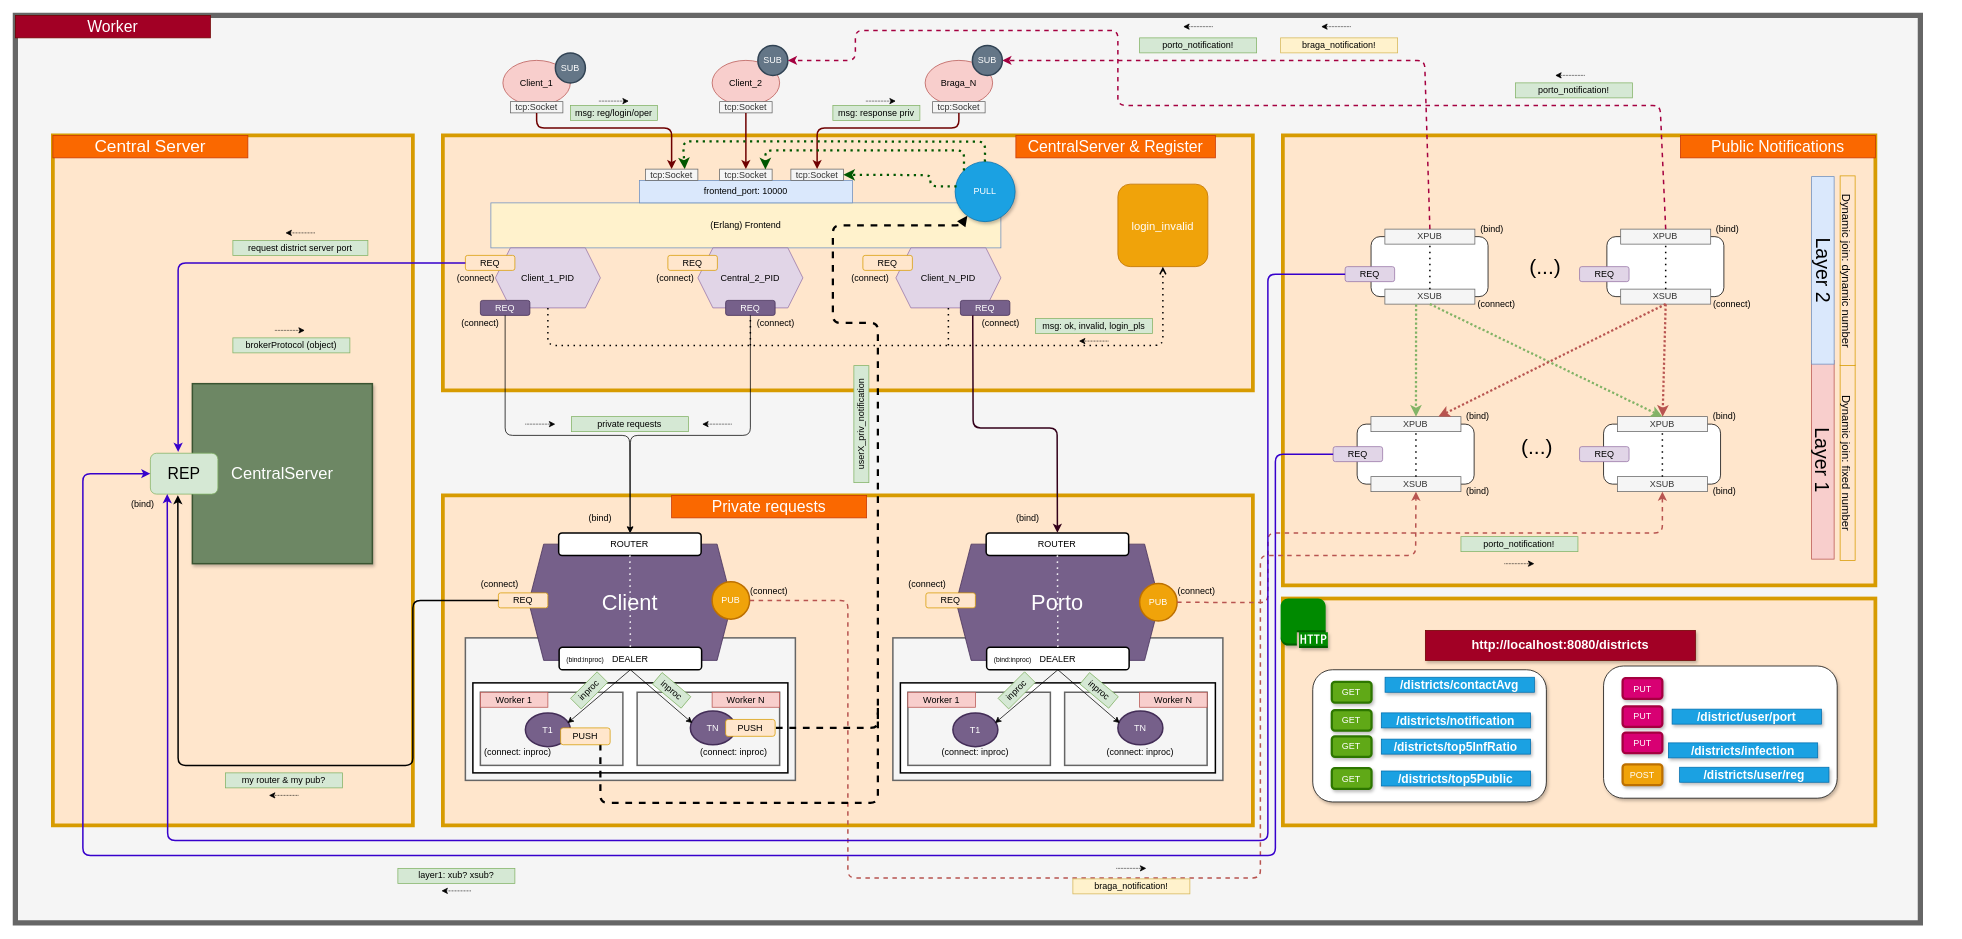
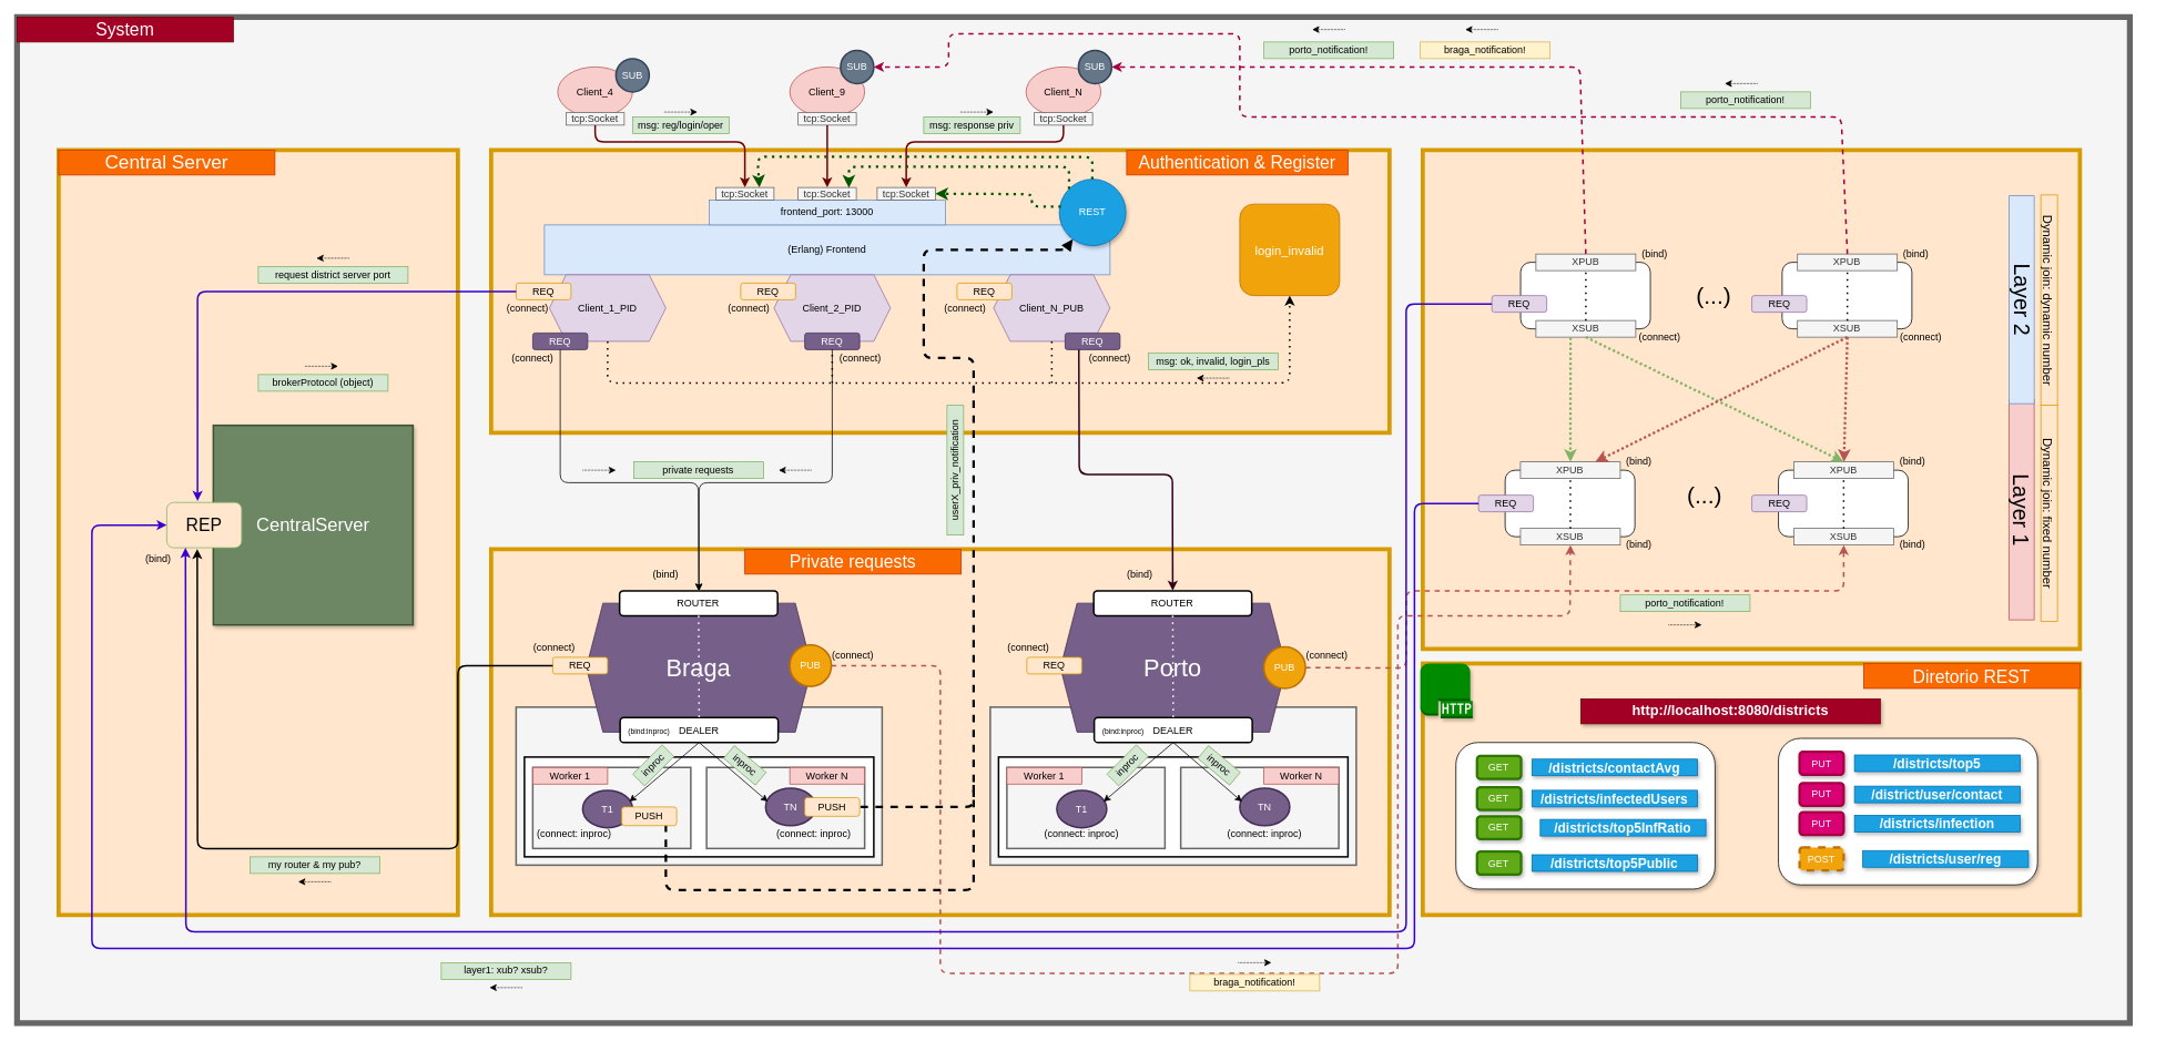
- <mxCell id="167" value="&lt;span style=&quot;font-size: 21px&quot;&gt;Worker&lt;/span&gt;" style="text;html=1;align=center;verticalAlign=middle;whiteSpace=wrap;rounded=0;fillColor=#a20025;strokeColor=#6F0000;fontColor=#ffffff;" parent="1" vertex="1"><mxGeometry x="20" y="20" width="260" height="30" as="geometry" /></mxCell>
+ <mxCell id="167" value="&lt;span style=&quot;font-size: 21px&quot;&gt;System&lt;/span&gt;" style="text;html=1;align=center;verticalAlign=middle;whiteSpace=wrap;rounded=0;fillColor=#a20025;strokeColor=#6F0000;fontColor=#ffffff;" parent="1" vertex="1"><mxGeometry x="20" y="20" width="260" height="30" as="geometry" /></mxCell>
- <mxCell id="27" value="Client_1" style="ellipse;whiteSpace=wrap;html=1;fillColor=#f8cecc;strokeColor=#b85450;" parent="1" vertex="1"><mxGeometry x="670" y="80" width="90" height="60" as="geometry" /></mxCell>
+ <mxCell id="27" value="Client_4" style="ellipse;whiteSpace=wrap;html=1;fillColor=#f8cecc;strokeColor=#b85450;" parent="1" vertex="1"><mxGeometry x="670" y="80" width="90" height="60" as="geometry" /></mxCell>
- <mxCell id="11" value="Client_2" style="ellipse;whiteSpace=wrap;html=1;fillColor=#f8cecc;strokeColor=#b85450;" parent="1" vertex="1"><mxGeometry x="949" y="80" width="90" height="60" as="geometry" /></mxCell>
+ <mxCell id="11" value="Client_9" style="ellipse;whiteSpace=wrap;html=1;fillColor=#f8cecc;strokeColor=#b85450;" parent="1" vertex="1"><mxGeometry x="949" y="80" width="90" height="60" as="geometry" /></mxCell>
- <mxCell id="25" value="Braga_N" style="ellipse;whiteSpace=wrap;html=1;fillColor=#f8cecc;strokeColor=#b85450;" parent="1" vertex="1"><mxGeometry x="1233" y="80" width="90" height="60" as="geometry" /></mxCell>
+ <mxCell id="25" value="Client_N" style="ellipse;whiteSpace=wrap;html=1;fillColor=#f8cecc;strokeColor=#b85450;" parent="1" vertex="1"><mxGeometry x="1233" y="80" width="90" height="60" as="geometry" /></mxCell>
- <mxCell id="147" value="&lt;font style=&quot;font-size: 21px&quot;&gt;CentralServer &amp;amp; Register&lt;/font&gt;" style="text;html=1;align=center;verticalAlign=middle;whiteSpace=wrap;rounded=0;fillColor=#fa6800;strokeColor=#C73500;fontColor=#ffffff;" parent="1" vertex="1"><mxGeometry x="1354" y="180" width="266" height="30" as="geometry" /></mxCell>
+ <mxCell id="147" value="&lt;font style=&quot;font-size: 21px&quot;&gt;Authentication &amp;amp; Register&lt;/font&gt;" style="text;html=1;align=center;verticalAlign=middle;whiteSpace=wrap;rounded=0;fillColor=#fa6800;strokeColor=#C73500;fontColor=#ffffff;" parent="1" vertex="1"><mxGeometry x="1354" y="180" width="266" height="30" as="geometry" /></mxCell>
- <mxCell id="148" value="&lt;font style=&quot;font-size: 21px&quot;&gt;Public Notifications&lt;/font&gt;" style="text;html=1;align=center;verticalAlign=middle;whiteSpace=wrap;rounded=0;fillColor=#fa6800;strokeColor=#C73500;fontColor=#ffffff;" parent="1" vertex="1"><mxGeometry x="2240" y="180" width="260" height="30" as="geometry" /></mxCell>
- <mxCell id="12" value="frontend_port: 10000" style="rounded=0;whiteSpace=wrap;html=1;fillColor=#dae8fc;strokeColor=#6c8ebf;" parent="1" vertex="1"><mxGeometry x="852" y="240" width="284" height="30" as="geometry" /></mxCell>
+ <mxCell id="12" value="frontend_port: 13000" style="rounded=0;whiteSpace=wrap;html=1;fillColor=#dae8fc;strokeColor=#6c8ebf;" parent="1" vertex="1"><mxGeometry x="852" y="240" width="284" height="30" as="geometry" /></mxCell>
- <mxCell id="176" value="PULL" style="ellipse;whiteSpace=wrap;html=1;aspect=fixed;rounded=0;shadow=1;glass=0;fillColor=#1ba1e2;strokeColor=#006EAF;fontColor=#ffffff;" vertex="1" parent="1"><mxGeometry x="1273" y="215" width="80" height="80" as="geometry" /></mxCell>
+ <mxCell id="176" value="REST" style="ellipse;whiteSpace=wrap;html=1;aspect=fixed;rounded=0;shadow=1;glass=0;fillColor=#1ba1e2;strokeColor=#006EAF;fontColor=#ffffff;" vertex="1" parent="1"><mxGeometry x="1273" y="215" width="80" height="80" as="geometry" /></mxCell>
- <mxCell id="10" value="(Erlang) Frontend" style="rounded=0;whiteSpace=wrap;html=1;fillColor=#fff2cc;strokeColor=#6c8ebf;" parent="1" vertex="1"><mxGeometry x="654" y="270" width="680" height="60" as="geometry" /></mxCell>
+ <mxCell id="10" value="(Erlang) Frontend" style="rounded=0;whiteSpace=wrap;html=1;fillColor=#dae8fc;strokeColor=#6c8ebf;" parent="1" vertex="1"><mxGeometry x="654" y="270" width="680" height="60" as="geometry" /></mxCell>
- <mxCell id="36" value="" style="endArrow=open;dashed=1;html=1;dashPattern=1 3;strokeWidth=2;exitX=0.5;exitY=1;exitDx=0;exitDy=0;entryX=0.5;entryY=1;entryDx=0;entryDy=0;startArrow=none;startFill=0;endFill=1;" parent="1" source="14" target="35" edge="1"><mxGeometry width="50" height="50" relative="1" as="geometry"><mxPoint x="1010" y="200" as="sourcePoint" /><mxPoint x="1060" y="150" as="targetPoint" /><Array as="points"><mxPoint x="730" y="460" /><mxPoint x="1550" y="460" /></Array></mxGeometry></mxCell>
+ <mxCell id="36" value="" style="endArrow=classic;dashed=1;html=1;dashPattern=1 3;strokeWidth=2;exitX=0.5;exitY=1;exitDx=0;exitDy=0;entryX=0.5;entryY=1;entryDx=0;entryDy=0;startArrow=none;startFill=0;endFill=1;" parent="1" source="14" target="35" edge="1"><mxGeometry width="50" height="50" relative="1" as="geometry"><mxPoint x="1010" y="200" as="sourcePoint" /><mxPoint x="1060" y="150" as="targetPoint" /><Array as="points"><mxPoint x="730" y="460" /><mxPoint x="1550" y="460" /></Array></mxGeometry></mxCell>
- <mxCell id="15" value="Central_2_PID" style="shape=hexagon;perimeter=hexagonPerimeter2;whiteSpace=wrap;html=1;fixedSize=1;fillColor=#e1d5e7;strokeColor=#9673a6;" parent="1" vertex="1"><mxGeometry x="930" y="330" width="140" height="80" as="geometry" /></mxCell>
+ <mxCell id="15" value="Client_2_PID" style="shape=hexagon;perimeter=hexagonPerimeter2;whiteSpace=wrap;html=1;fixedSize=1;fillColor=#e1d5e7;strokeColor=#9673a6;" parent="1" vertex="1"><mxGeometry x="930" y="330" width="140" height="80" as="geometry" /></mxCell>
- <mxCell id="16" value="Client_N_PID" style="shape=hexagon;perimeter=hexagonPerimeter2;whiteSpace=wrap;html=1;fixedSize=1;fillColor=#e1d5e7;strokeColor=#9673a6;" parent="1" vertex="1"><mxGeometry x="1194" y="330" width="140" height="80" as="geometry" /></mxCell>
+ <mxCell id="16" value="Client_N_PUB" style="shape=hexagon;perimeter=hexagonPerimeter2;whiteSpace=wrap;html=1;fixedSize=1;fillColor=#e1d5e7;strokeColor=#9673a6;" parent="1" vertex="1"><mxGeometry x="1194" y="330" width="140" height="80" as="geometry" /></mxCell>
- <mxCell id="43" value="&lt;font style=&quot;font-size: 21px&quot;&gt;REP&lt;/font&gt;" style="rounded=1;whiteSpace=wrap;html=1;fillColor=#d5e8d4;strokeColor=#82b366;" parent="1" vertex="1"><mxGeometry x="200" y="603.82" width="90" height="54.5" as="geometry" /></mxCell>
+ <mxCell id="43" value="&lt;font style=&quot;font-size: 21px&quot;&gt;REP&lt;/font&gt;" style="rounded=1;whiteSpace=wrap;html=1;fillColor=#ffe6cc;strokeColor=#82b366;" parent="1" vertex="1"><mxGeometry x="200" y="603.82" width="90" height="54.5" as="geometry" /></mxCell>
- <mxCell id="46" value="&lt;font style=&quot;font-size: 29px&quot;&gt;Client&lt;/font&gt;" style="shape=hexagon;perimeter=hexagonPerimeter2;whiteSpace=wrap;html=1;fixedSize=1;fillColor=#76608a;strokeColor=#432D57;fontColor=#ffffff;" parent="1" vertex="1"><mxGeometry x="704.38" y="725" width="271.25" height="155" as="geometry" /></mxCell>
+ <mxCell id="46" value="&lt;font style=&quot;font-size: 29px&quot;&gt;Braga&lt;/font&gt;" style="shape=hexagon;perimeter=hexagonPerimeter2;whiteSpace=wrap;html=1;fixedSize=1;fillColor=#76608a;strokeColor=#432D57;fontColor=#ffffff;" parent="1" vertex="1"><mxGeometry x="704.38" y="725" width="271.25" height="155" as="geometry" /></mxCell>
+ <mxCell id="186" value="&lt;font style=&quot;font-size: 21px&quot;&gt;Diretorio REST&lt;/font&gt;" style="text;html=1;align=center;verticalAlign=middle;whiteSpace=wrap;rounded=0;fillColor=#fa6800;strokeColor=#C73500;fontColor=#ffffff;" vertex="1" parent="1"><mxGeometry x="2240" y="797.5" width="260" height="30" as="geometry" /></mxCell>
- <mxCell id="188" value="&lt;b&gt;&lt;font style=&quot;font-size: 17px&quot;&gt;http://localhost:8080/districts&lt;/font&gt;&lt;/b&gt;" style="text;html=1;strokeColor=#6F0000;fillColor=#a20025;align=center;verticalAlign=middle;whiteSpace=wrap;rounded=0;shadow=1;glass=0;fontColor=#ffffff;" vertex="1" parent="1"><mxGeometry x="1900" y="840" width="360" height="40" as="geometry" /></mxCell>
+ <mxCell id="188" value="&lt;b&gt;&lt;font style=&quot;font-size: 17px&quot;&gt;http://localhost:8080/districts&lt;/font&gt;&lt;/b&gt;" style="text;html=1;strokeColor=#6F0000;fillColor=#a20025;align=center;verticalAlign=middle;whiteSpace=wrap;rounded=0;shadow=1;glass=0;fontColor=#ffffff;" vertex="1" parent="1"><mxGeometry x="1900" y="840" width="360" height="30" as="geometry" /></mxCell>
- <mxCell id="191" value="&lt;font style=&quot;font-size: 16px&quot;&gt;&lt;b&gt;/districts/contactAvg&lt;/b&gt;&lt;/font&gt;" style="text;html=1;strokeColor=#006EAF;fillColor=#1ba1e2;align=center;verticalAlign=middle;whiteSpace=wrap;rounded=0;shadow=1;glass=0;fontColor=#ffffff;" vertex="1" parent="1"><mxGeometry x="1846.25" y="902.5" width="199.08" height="20" as="geometry" /></mxCell>
+ <mxCell id="191" value="&lt;font style=&quot;font-size: 16px&quot;&gt;&lt;b&gt;/districts/contactAvg&lt;/b&gt;&lt;/font&gt;" style="text;html=1;strokeColor=#006EAF;fillColor=#1ba1e2;align=center;verticalAlign=middle;whiteSpace=wrap;rounded=0;shadow=1;glass=0;fontColor=#ffffff;" vertex="1" parent="1"><mxGeometry x="1841.25" y="912.5" width="199.08" height="20" as="geometry" /></mxCell>
+ <mxCell id="200" value="&lt;span style=&quot;font-size: 16px&quot;&gt;&lt;b&gt;/districts/top5&lt;/b&gt;&lt;/span&gt;" style="text;html=1;strokeColor=#006EAF;fillColor=#1ba1e2;align=center;verticalAlign=middle;whiteSpace=wrap;rounded=0;shadow=1;glass=0;fontColor=#ffffff;" vertex="1" parent="1"><mxGeometry x="2229" y="907.5" width="199.08" height="20" as="geometry" /></mxCell>
- <mxCell id="202" value="&lt;font style=&quot;font-size: 16px&quot;&gt;&lt;b&gt;/district/user/port&lt;/b&gt;&lt;/font&gt;" style="text;html=1;strokeColor=#006EAF;fillColor=#1ba1e2;align=center;verticalAlign=middle;whiteSpace=wrap;rounded=0;shadow=1;glass=0;fontColor=#ffffff;" vertex="1" parent="1"><mxGeometry x="2229" y="945" width="199.08" height="20" as="geometry" /></mxCell>
+ <mxCell id="202" value="&lt;font style=&quot;font-size: 16px&quot;&gt;&lt;b&gt;/district/user/contact&lt;/b&gt;&lt;/font&gt;" style="text;html=1;strokeColor=#006EAF;fillColor=#1ba1e2;align=center;verticalAlign=middle;whiteSpace=wrap;rounded=0;shadow=1;glass=0;fontColor=#ffffff;" vertex="1" parent="1"><mxGeometry x="2229" y="945" width="199.08" height="20" as="geometry" /></mxCell>
- <mxCell id="193" value="&lt;font style=&quot;font-size: 16px&quot;&gt;&lt;b&gt;/districts/notification&lt;/b&gt;&lt;/font&gt;" style="text;html=1;strokeColor=#006EAF;fillColor=#1ba1e2;align=center;verticalAlign=middle;whiteSpace=wrap;rounded=0;shadow=1;glass=0;fontColor=#ffffff;" vertex="1" parent="1"><mxGeometry x="1841.25" y="950" width="199.08" height="20" as="geometry" /></mxCell>
+ <mxCell id="193" value="&lt;font style=&quot;font-size: 16px&quot;&gt;&lt;b&gt;/districts/infectedUsers&lt;/b&gt;&lt;/font&gt;" style="text;html=1;strokeColor=#006EAF;fillColor=#1ba1e2;align=center;verticalAlign=middle;whiteSpace=wrap;rounded=0;shadow=1;glass=0;fontColor=#ffffff;" vertex="1" parent="1"><mxGeometry x="1841.25" y="950" width="199.08" height="20" as="geometry" /></mxCell>
- <mxCell id="195" value="&lt;font style=&quot;font-size: 16px&quot;&gt;&lt;b&gt;/districts/top5InfRatio&lt;/b&gt;&lt;/font&gt;" style="text;html=1;strokeColor=#006EAF;fillColor=#1ba1e2;align=center;verticalAlign=middle;whiteSpace=wrap;rounded=0;shadow=1;glass=0;fontColor=#ffffff;" vertex="1" parent="1"><mxGeometry x="1841.25" y="985" width="199.08" height="20" as="geometry" /></mxCell>
+ <mxCell id="195" value="&lt;font style=&quot;font-size: 16px&quot;&gt;&lt;b&gt;/districts/top5InfRatio&lt;/b&gt;&lt;/font&gt;" style="text;html=1;strokeColor=#006EAF;fillColor=#1ba1e2;align=center;verticalAlign=middle;whiteSpace=wrap;rounded=0;shadow=1;glass=0;fontColor=#ffffff;" vertex="1" parent="1"><mxGeometry x="1851.25" y="985" width="199.08" height="20" as="geometry" /></mxCell>
- <mxCell id="204" value="&lt;font style=&quot;font-size: 16px&quot;&gt;&lt;b&gt;/districts/infection&lt;/b&gt;&lt;/font&gt;" style="text;html=1;strokeColor=#006EAF;fillColor=#1ba1e2;align=center;verticalAlign=middle;whiteSpace=wrap;rounded=0;shadow=1;glass=0;fontColor=#ffffff;" vertex="1" parent="1"><mxGeometry x="2224" y="990" width="199.08" height="20" as="geometry" /></mxCell>
+ <mxCell id="204" value="&lt;font style=&quot;font-size: 16px&quot;&gt;&lt;b&gt;/districts/infection&lt;/b&gt;&lt;/font&gt;" style="text;html=1;strokeColor=#006EAF;fillColor=#1ba1e2;align=center;verticalAlign=middle;whiteSpace=wrap;rounded=0;shadow=1;glass=0;fontColor=#ffffff;" vertex="1" parent="1"><mxGeometry x="2229" y="980" width="199.08" height="20" as="geometry" /></mxCell>
- <mxCell id="205" value="POST" style="rounded=1;whiteSpace=wrap;html=1;shadow=1;glass=0;strokeWidth=3;fillColor=#f0a30a;strokeColor=#BD7000;fontColor=#ffffff;" vertex="1" parent="1"><mxGeometry x="2162.96" y="1018.75" width="53" height="27.5" as="geometry" /></mxCell>
+ <mxCell id="205" value="POST" style="rounded=1;whiteSpace=wrap;html=1;shadow=1;glass=0;strokeWidth=3;fillColor=#f0a30a;strokeColor=#BD7000;fontColor=#ffffff;dashed=1;" vertex="1" parent="1"><mxGeometry x="2162.96" y="1018.75" width="53" height="27.5" as="geometry" /></mxCell>
